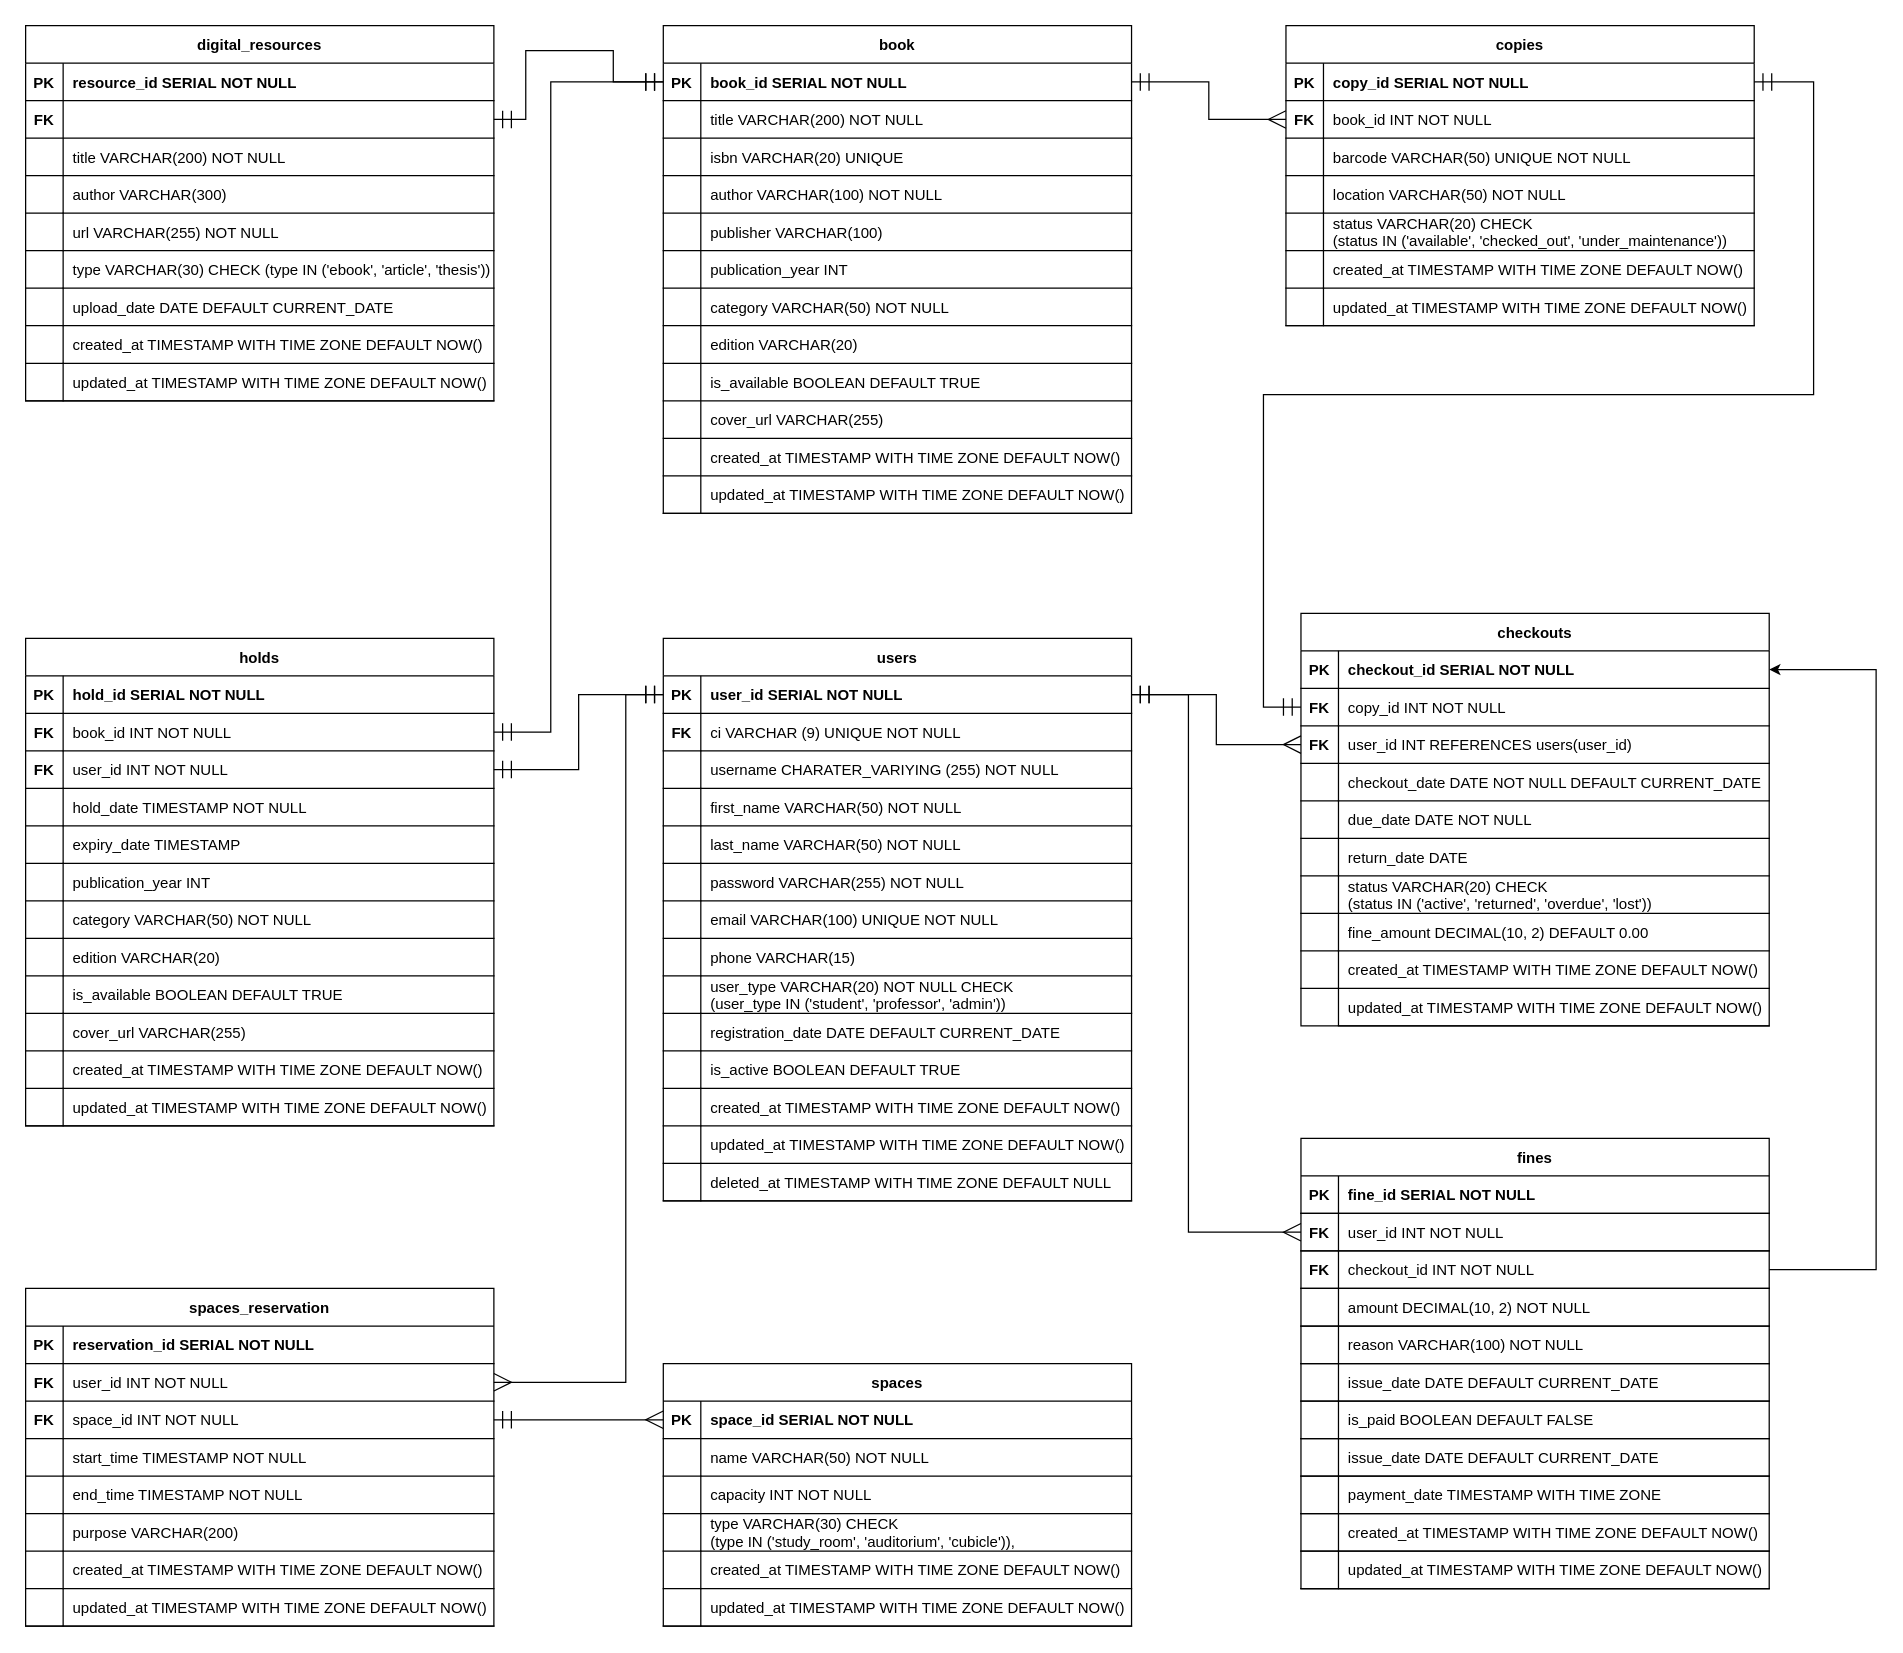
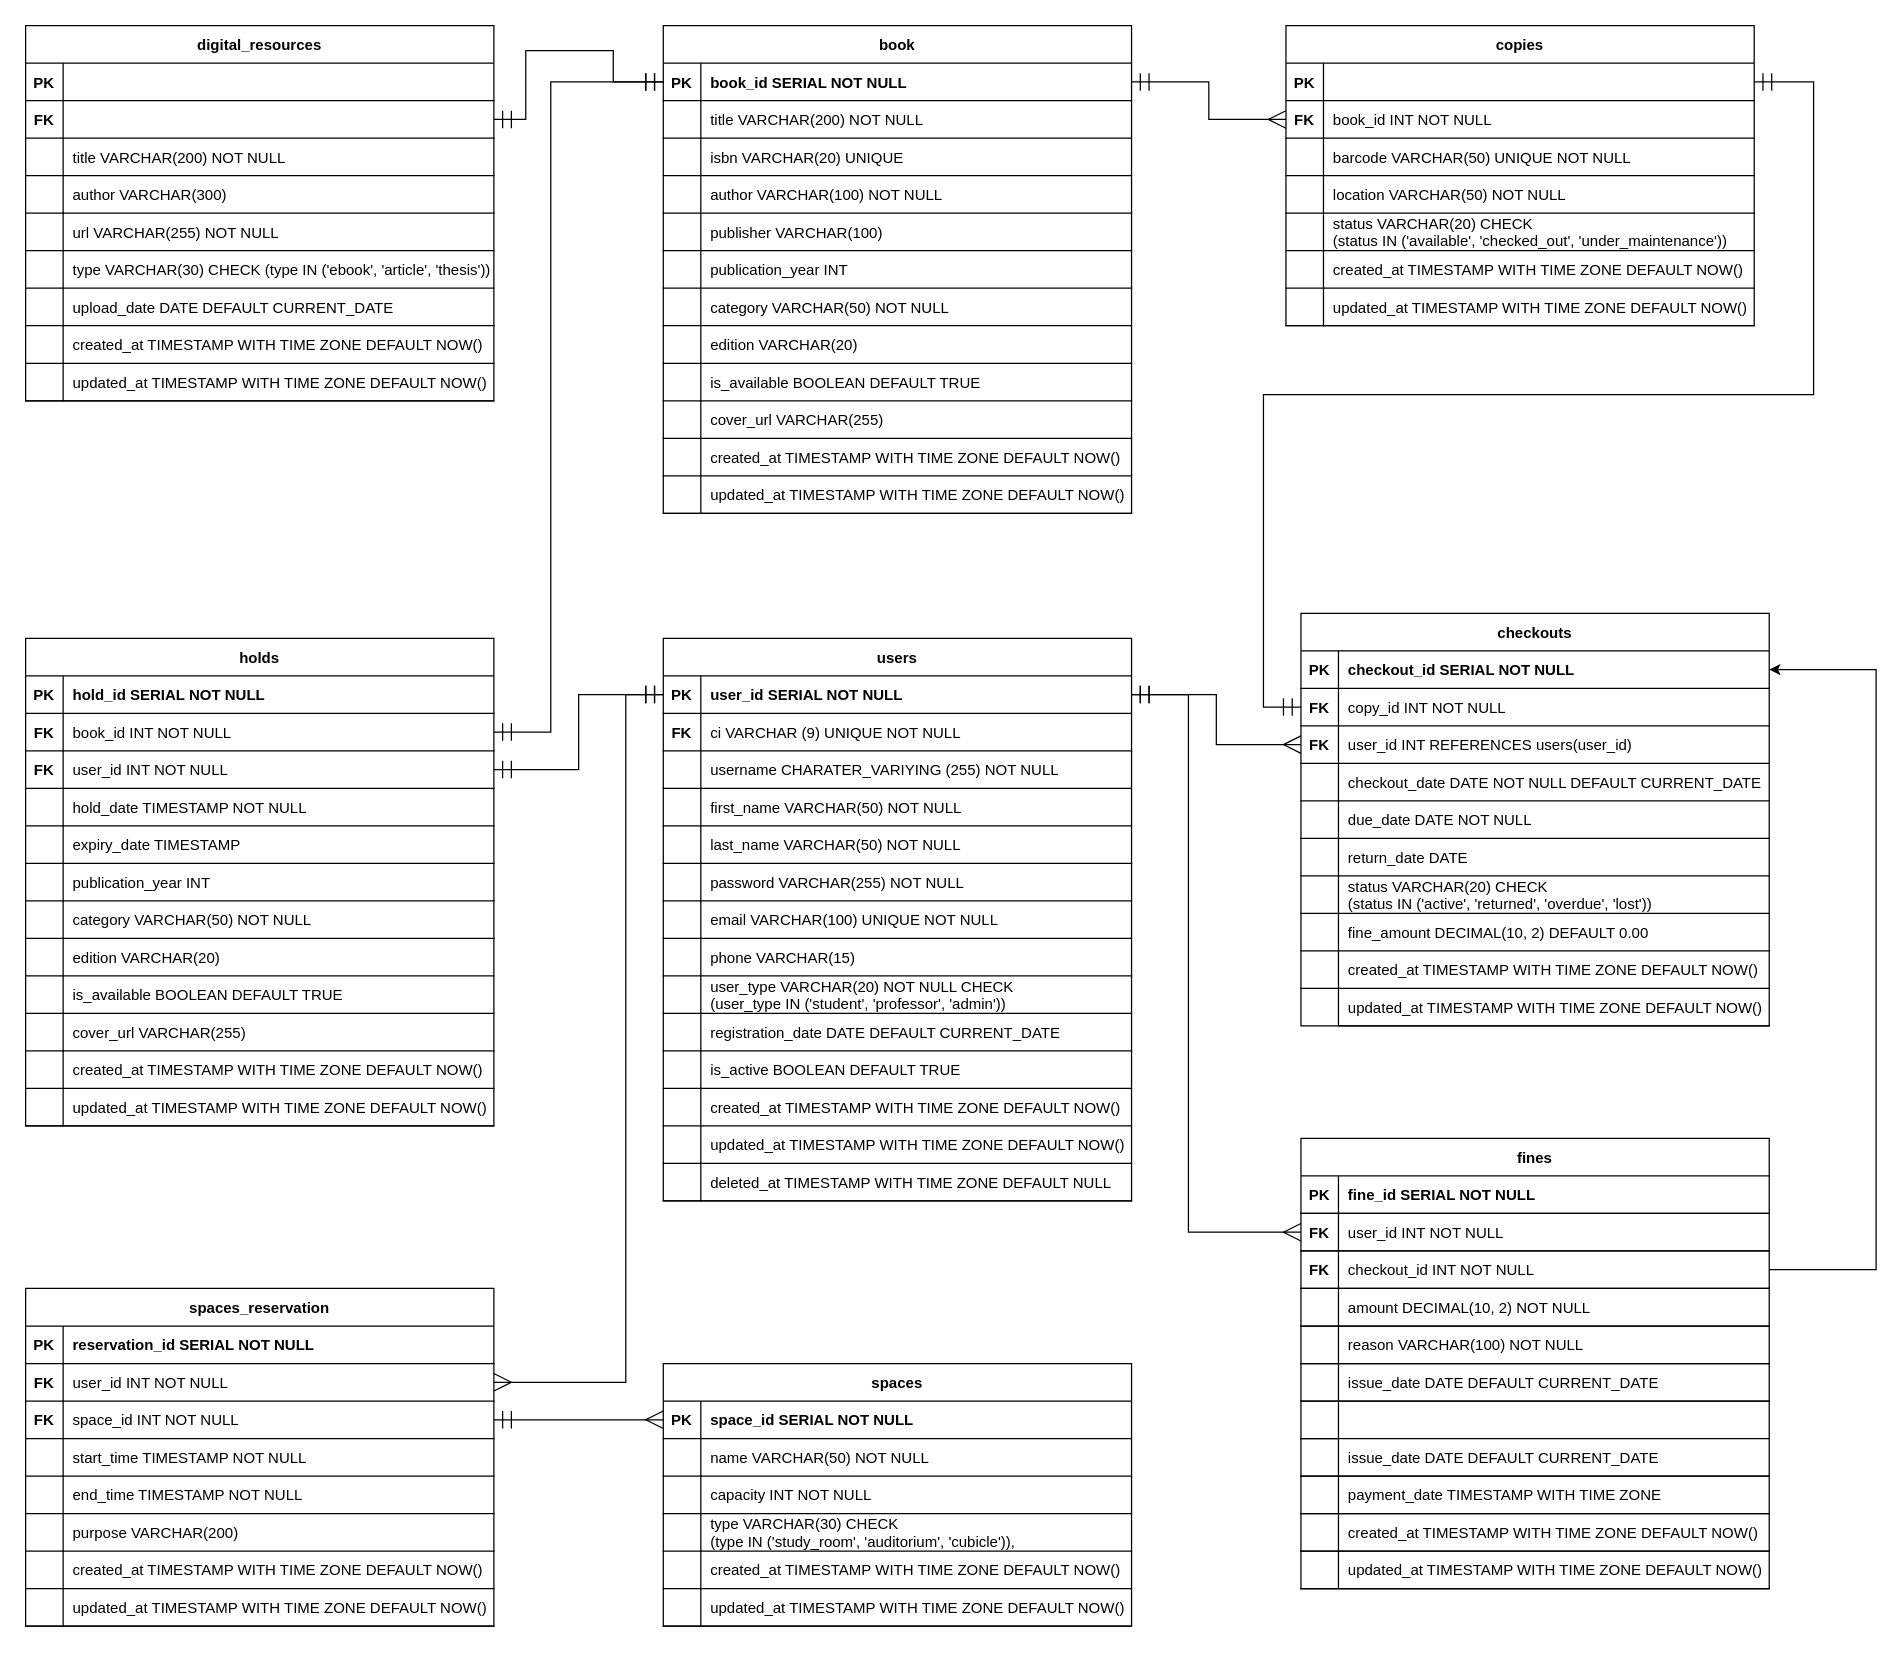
- <mxCell id="262" value="resource_id SERIAL NOT NULL" style="shape=partialRectangle;overflow=hidden;connectable=0;fillColor=none;top=0;left=0;bottom=0;right=0;align=left;spacingLeft=6;fontStyle=1;" vertex="1" parent="260"><mxGeometry x="30" width="344.5" height="30" as="geometry"><mxRectangle width="344.5" height="30" as="alternateBounds" /></mxGeometry></mxCell>
- <mxCell id="85" value="copy_id SERIAL NOT NULL" style="shape=partialRectangle;overflow=hidden;connectable=0;fillColor=none;top=0;left=0;bottom=0;right=0;align=left;spacingLeft=6;fontStyle=1;" vertex="1" parent="83"><mxGeometry x="30" width="344.5" height="30" as="geometry"><mxRectangle width="344.5" height="30" as="alternateBounds" /></mxGeometry></mxCell>
- <mxCell id="198" value="is_paid BOOLEAN DEFAULT FALSE" style="shape=partialRectangle;overflow=hidden;connectable=0;fillColor=none;top=0;left=0;bottom=1;right=0;align=left;spacingLeft=6;" vertex="1" parent="196"><mxGeometry x="30" width="344.5" height="30" as="geometry"><mxRectangle width="344.5" height="30" as="alternateBounds" /></mxGeometry></mxCell>
